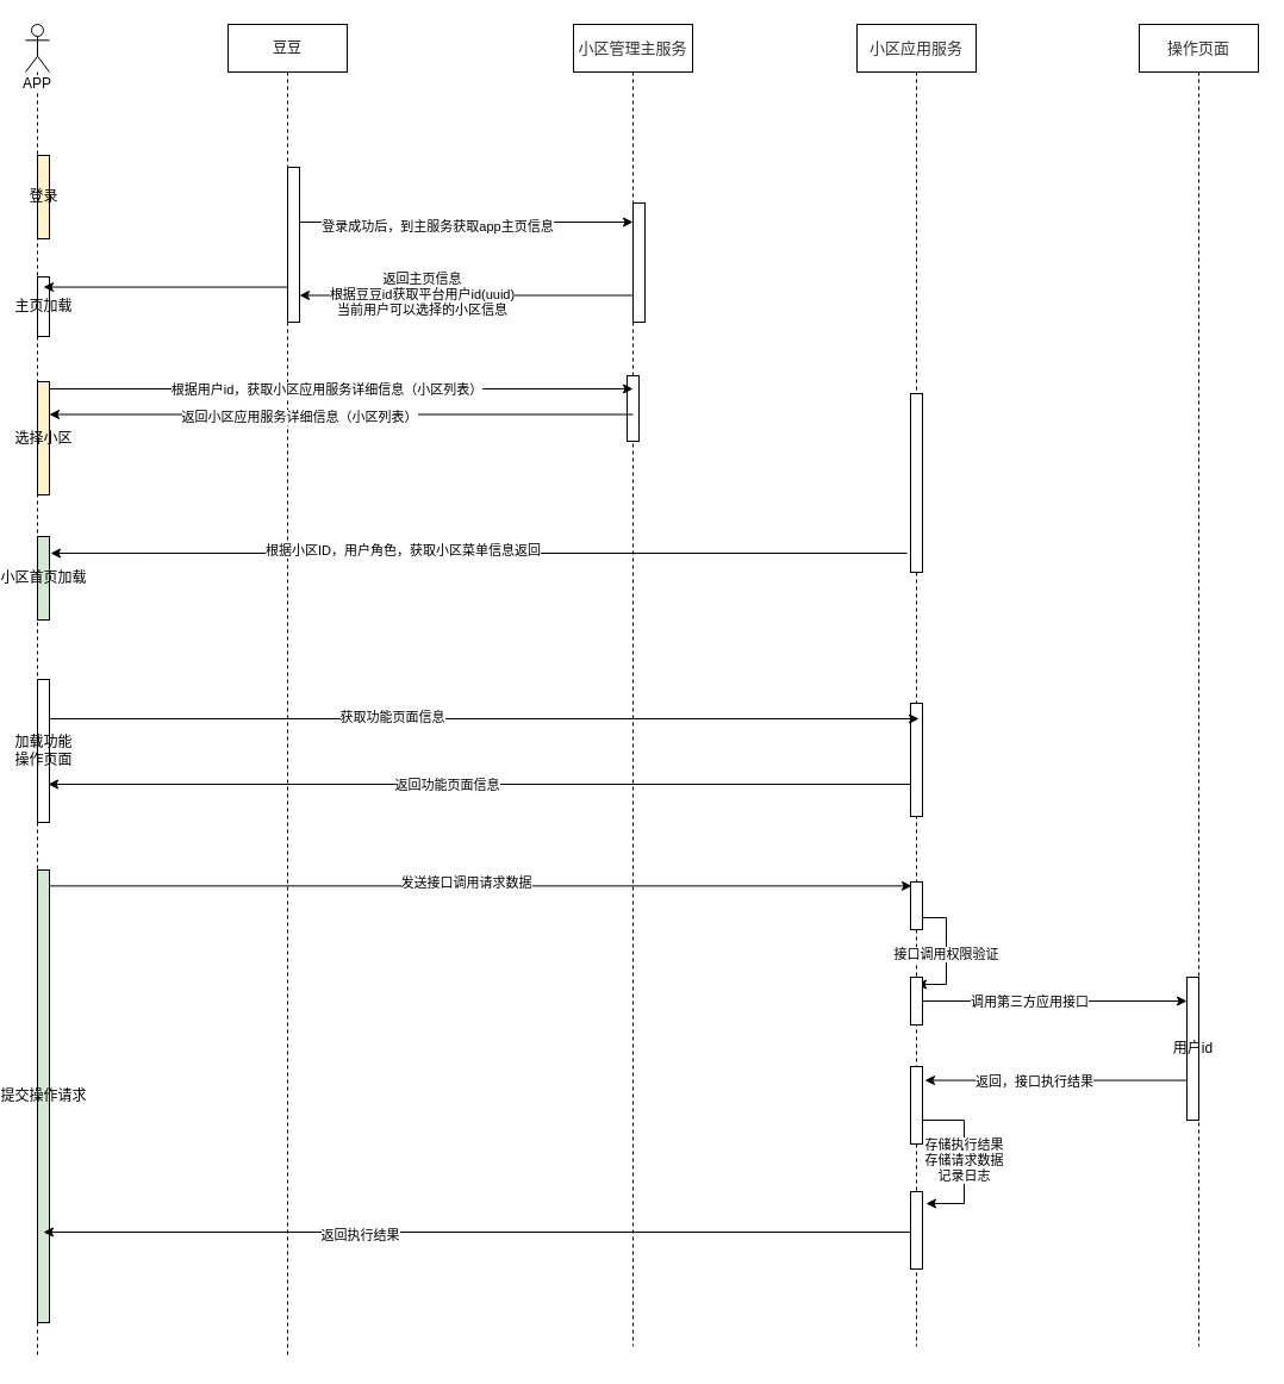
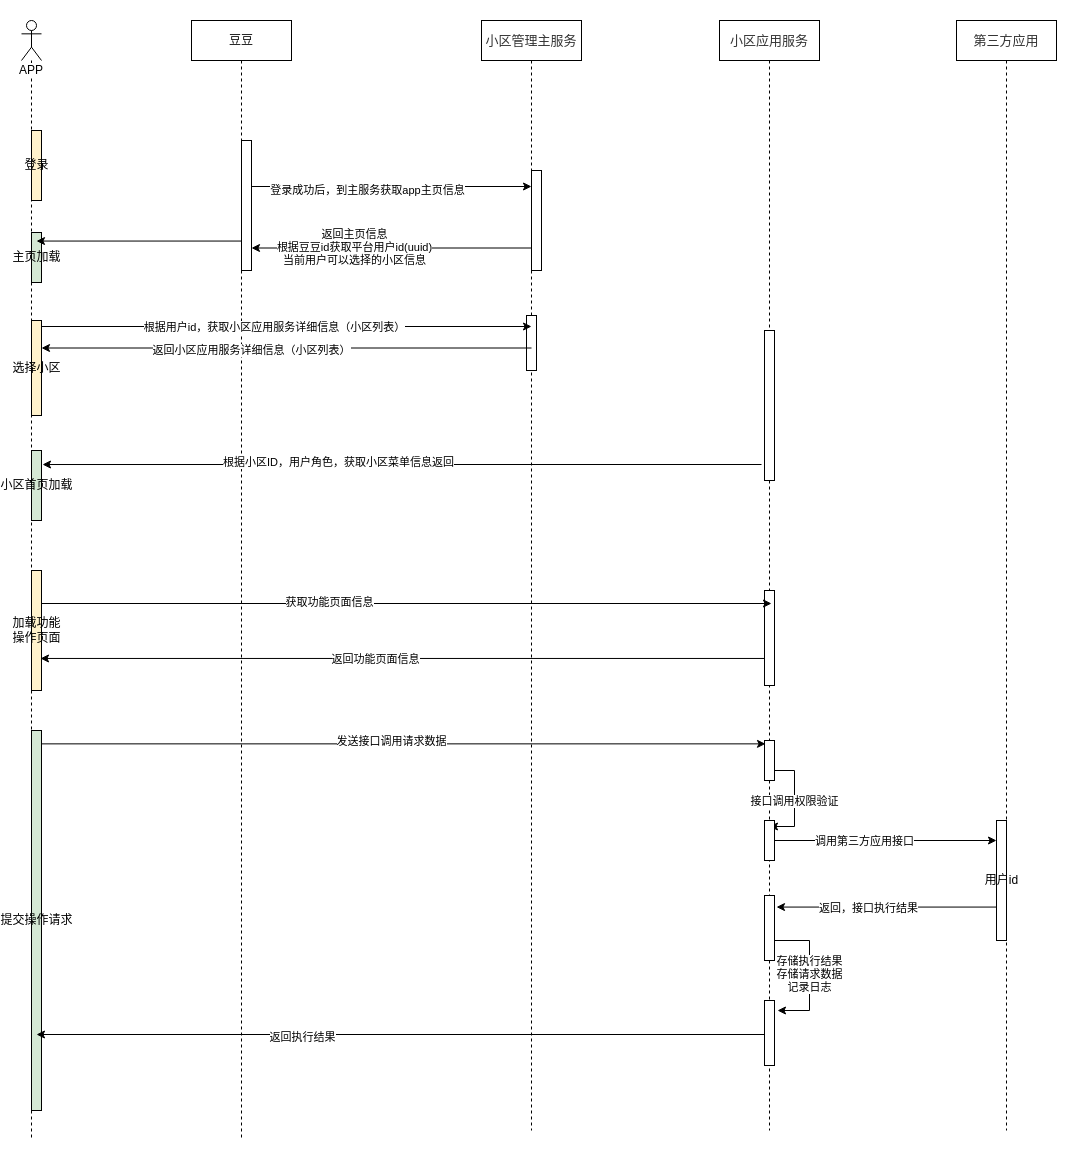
- <mxCell id="28" value="&lt;font color=&quot;#323232&quot;&gt;&lt;span style=&quot;font-size: 13px ; background-color: rgba(255 , 255 , 255 , 0.01)&quot;&gt;操作页面&lt;/span&gt;&lt;/font&gt;" style="shape=umlLifeline;perimeter=lifelinePerimeter;whiteSpace=wrap;html=1;container=1;collapsible=0;recursiveResize=0;outlineConnect=0;" parent="1" vertex="1"><mxGeometry x="955" y="20" width="100" height="1110" as="geometry" /></mxCell>
+ <mxCell id="28" value="&lt;font color=&quot;#323232&quot;&gt;&lt;span style=&quot;font-size: 13px ; background-color: rgba(255 , 255 , 255 , 0.01)&quot;&gt;第三方应用&lt;/span&gt;&lt;/font&gt;" style="shape=umlLifeline;perimeter=lifelinePerimeter;whiteSpace=wrap;html=1;container=1;collapsible=0;recursiveResize=0;outlineConnect=0;" parent="1" vertex="1"><mxGeometry x="955" y="20" width="100" height="1110" as="geometry" /></mxCell>
- <mxCell id="7" value="主页加载" style="html=1;points=[];perimeter=orthogonalPerimeter;" parent="5" vertex="1"><mxGeometry x="10" y="212" width="10" height="50" as="geometry" /></mxCell>
+ <mxCell id="7" value="主页加载" style="html=1;points=[];perimeter=orthogonalPerimeter;fillColor=#d5e8d4;" parent="5" vertex="1"><mxGeometry x="10" y="212" width="10" height="50" as="geometry" /></mxCell>
- <mxCell id="8" value="加载功能&lt;br&gt;操作页面" style="html=1;points=[];perimeter=orthogonalPerimeter;" parent="5" vertex="1"><mxGeometry x="10" y="550" width="10" height="120" as="geometry" /></mxCell>
+ <mxCell id="8" value="加载功能&lt;br&gt;操作页面" style="html=1;points=[];perimeter=orthogonalPerimeter;fillColor=#fff2cc;" parent="5" vertex="1"><mxGeometry x="10" y="550" width="10" height="120" as="geometry" /></mxCell>
